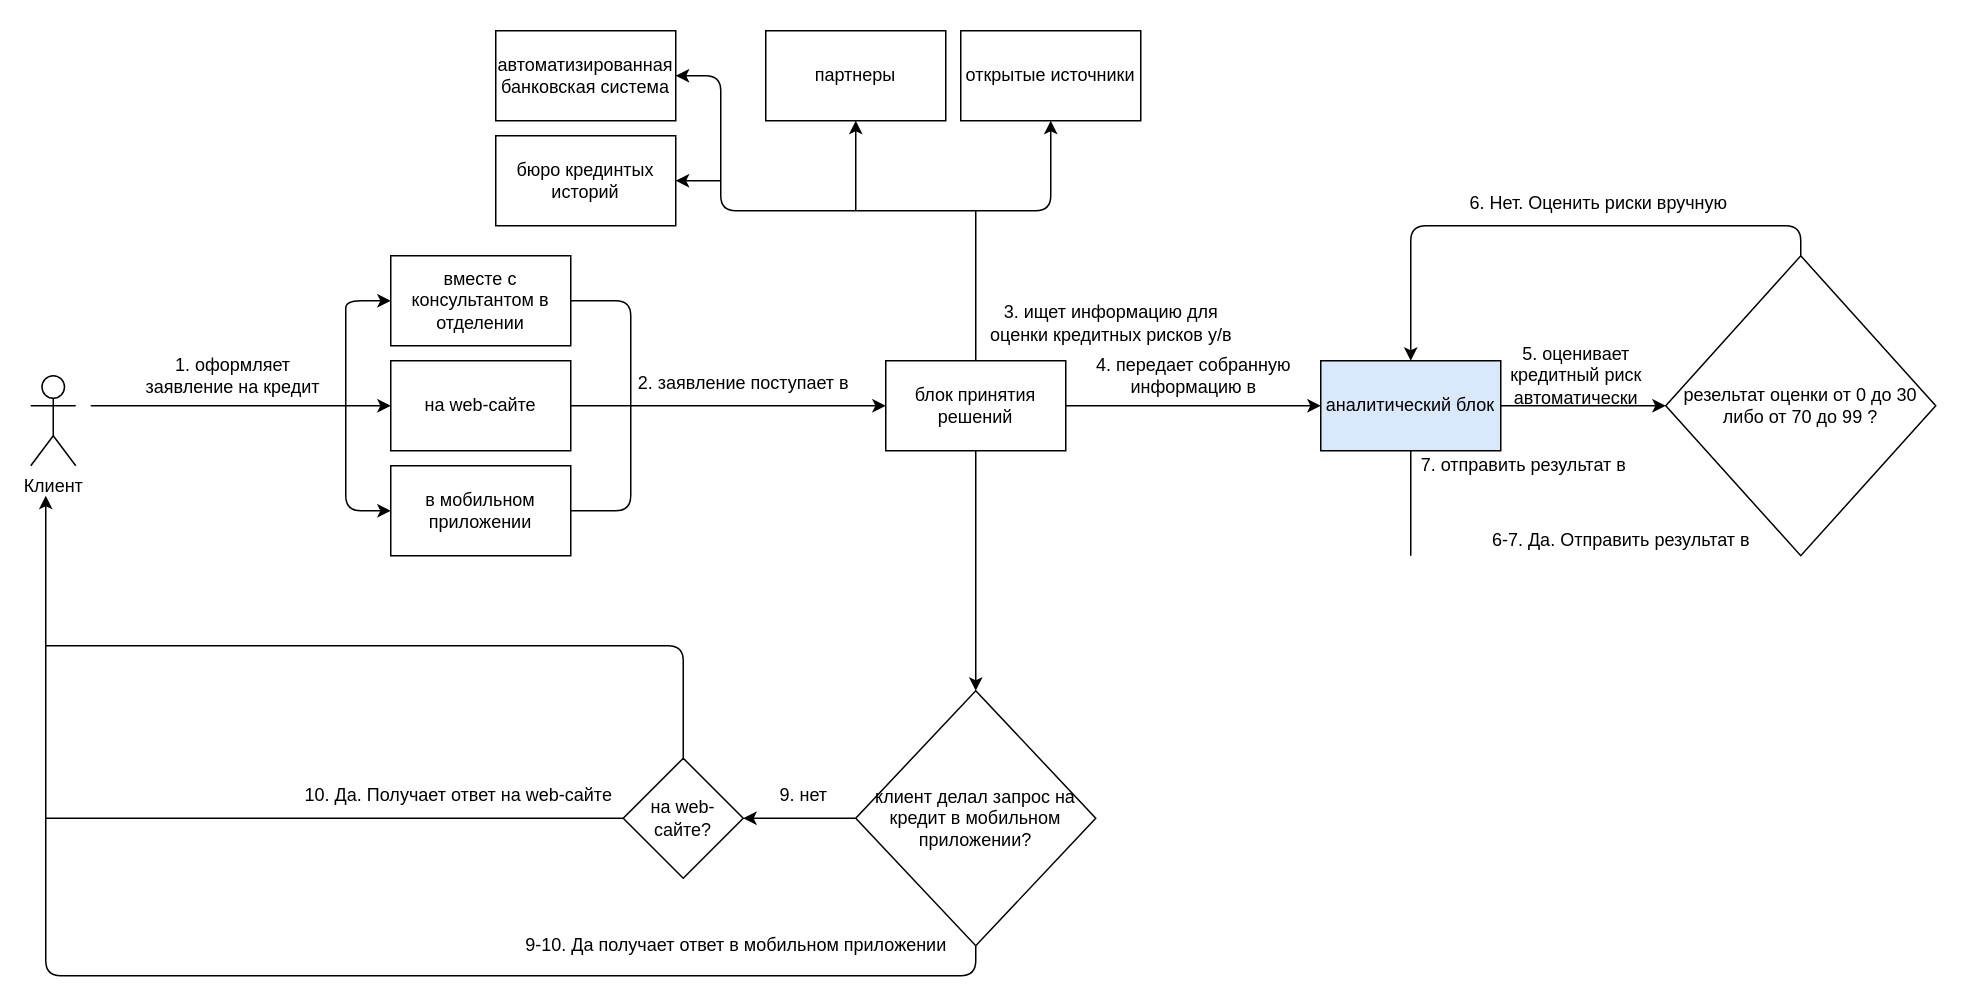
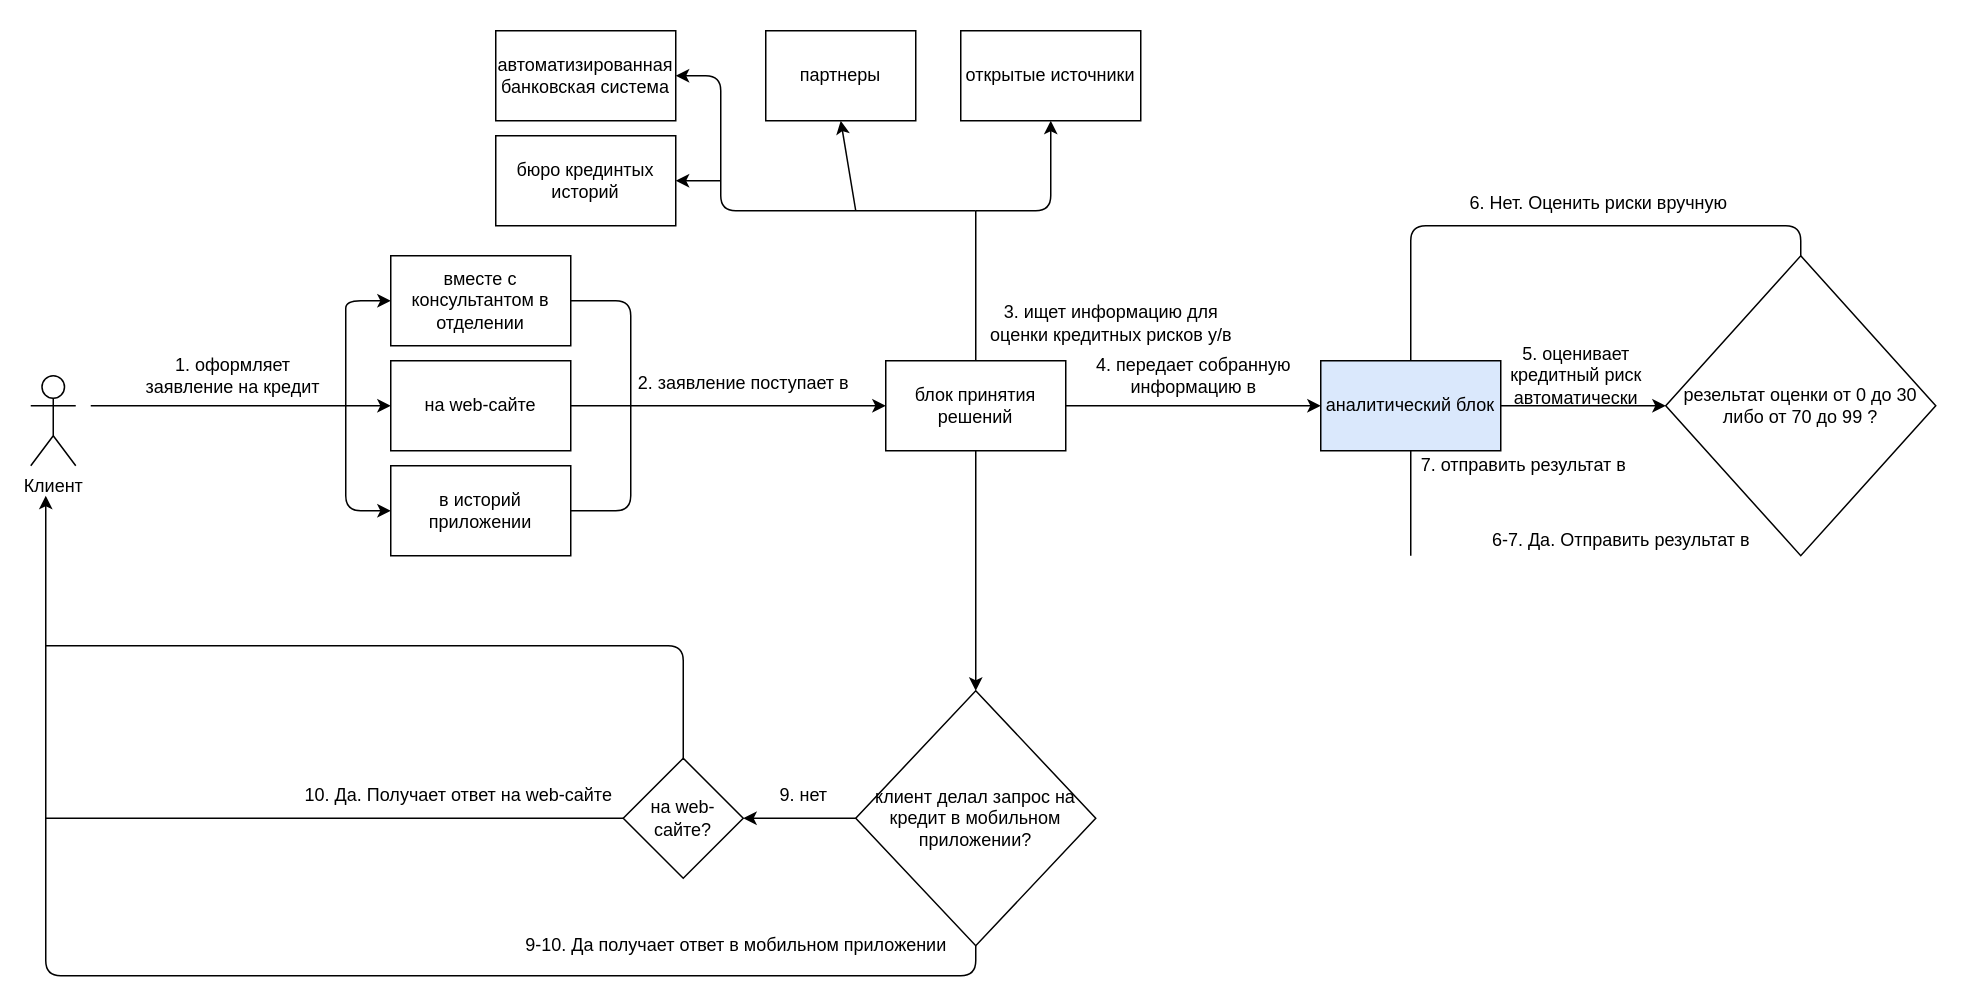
- <mxCell id="16" value="партнеры" style="rounded=0;whiteSpace=wrap;html=1;" vertex="1" parent="1"><mxGeometry x="510" y="20" width="120" height="60" as="geometry" /></mxCell>
+ <mxCell id="16" value="партнеры" style="rounded=0;whiteSpace=wrap;html=1;" vertex="1" parent="1"><mxGeometry x="510" y="20" width="100" height="60" as="geometry" /></mxCell>
- <mxCell id="33" value="" style="endArrow=classic;html=1;entryX=0.5;entryY=0;entryDx=0;entryDy=0;exitX=0.5;exitY=0;exitDx=0;exitDy=0;" edge="1" parent="1" source="29" target="25"><mxGeometry width="50" height="50" relative="1" as="geometry"><mxPoint x="1200" y="160" as="sourcePoint" /><mxPoint x="1430" y="110" as="targetPoint" /><Array as="points"><mxPoint x="1200" y="150" /><mxPoint x="940" y="150" /></Array></mxGeometry></mxCell>
+ <mxCell id="33" value="" style="endArrow=none;html=1;entryX=0.5;entryY=0;entryDx=0;entryDy=0;exitX=0.5;exitY=0;exitDx=0;exitDy=0;" edge="1" parent="1" source="29" target="25"><mxGeometry width="50" height="50" relative="1" as="geometry"><mxPoint x="1200" y="160" as="sourcePoint" /><mxPoint x="1430" y="110" as="targetPoint" /><Array as="points"><mxPoint x="1200" y="150" /><mxPoint x="940" y="150" /></Array></mxGeometry></mxCell>
- <mxCell id="5" value="в мобильном приложении" style="rounded=0;whiteSpace=wrap;html=1;" vertex="1" parent="1"><mxGeometry x="260" y="310" width="120" height="60" as="geometry" /></mxCell>
+ <mxCell id="5" value="в историй приложении" style="rounded=0;whiteSpace=wrap;html=1;" vertex="1" parent="1"><mxGeometry x="260" y="310" width="120" height="60" as="geometry" /></mxCell>
